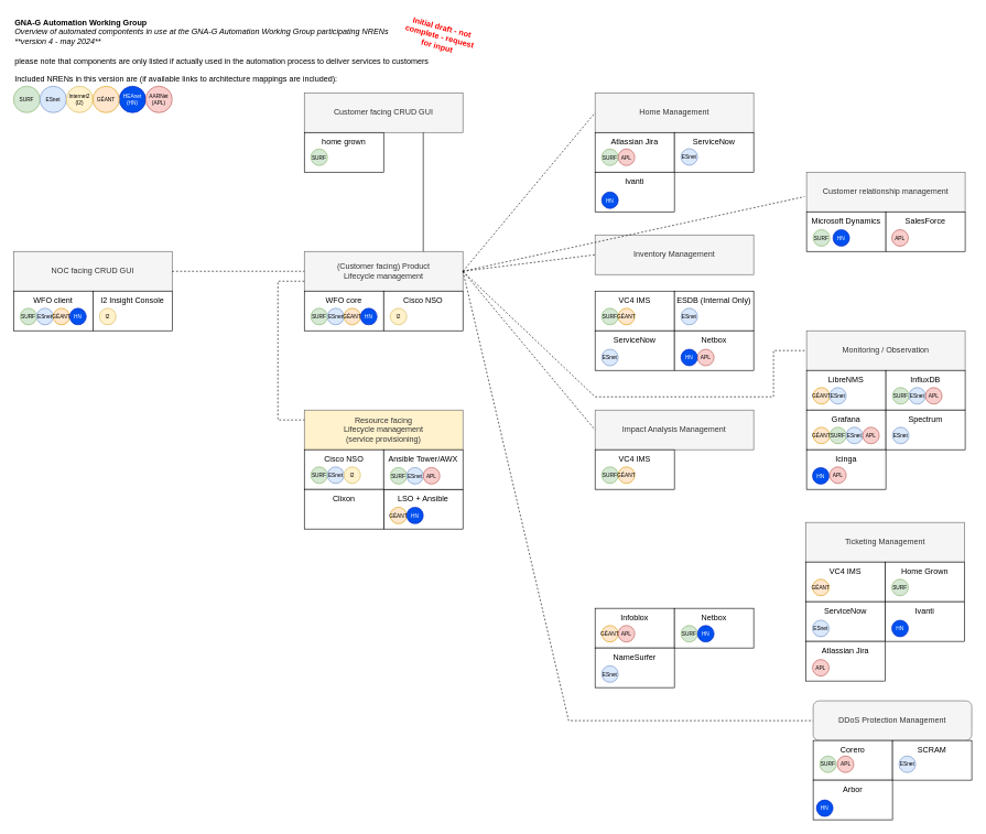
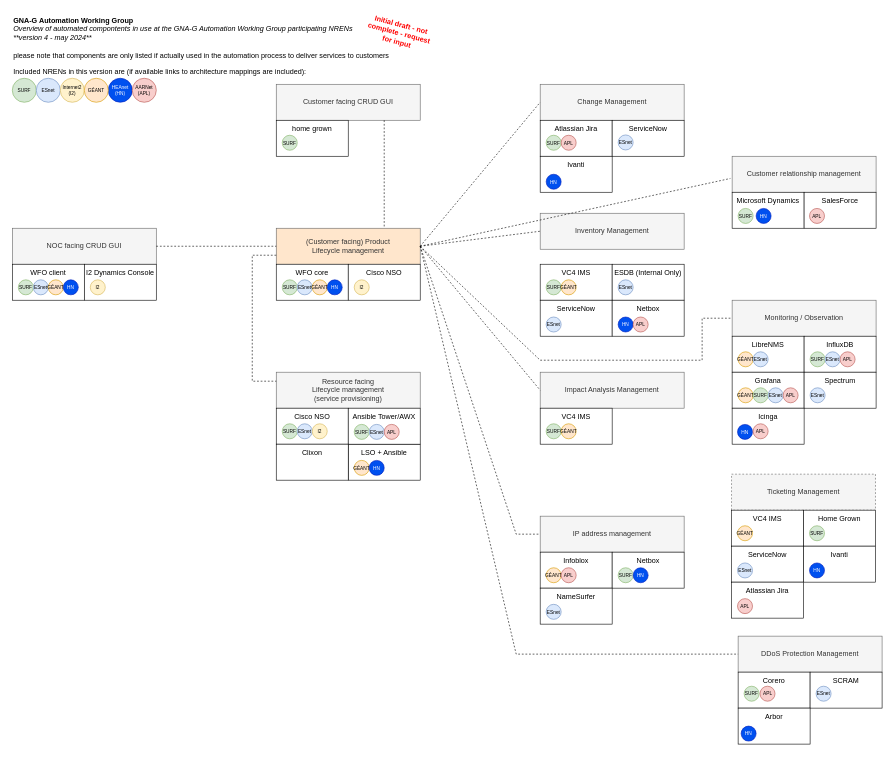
- <mxCell id="16" value="Home Management" style="rounded=0;whiteSpace=wrap;html=1;fillColor=#f5f5f5;fontColor=#333333;strokeColor=#666666;" parent="1" vertex="1"><mxGeometry x="900" width="240" height="60" as="geometry" y="140" /></mxCell>
+ <mxCell id="16" value="Change Management" style="rounded=0;whiteSpace=wrap;html=1;fillColor=#f5f5f5;fontColor=#333333;strokeColor=#666666;" parent="1" vertex="1"><mxGeometry x="900" width="240" height="60" as="geometry" y="140" /></mxCell>
- <mxCell id="31" value="" style="endArrow=none;dashed=0;html=1;strokeWidth=1;rounded=0;exitX=0.75;exitY=1;exitDx=0;exitDy=0;entryX=0.75;entryY=0;entryDx=0;entryDy=0;" parent="1" source="8" target="3" edge="1"><mxGeometry width="50" height="50" relative="1" as="geometry"><mxPoint x="710" y="420" as="sourcePoint" /><mxPoint x="720" y="260" as="targetPoint" /></mxGeometry></mxCell>
+ <mxCell id="31" value="" style="endArrow=none;dashed=1;html=1;strokeWidth=1;rounded=0;exitX=0.75;exitY=1;exitDx=0;exitDy=0;entryX=0.75;entryY=0;entryDx=0;entryDy=0;" parent="1" source="8" target="3" edge="1"><mxGeometry width="50" height="50" relative="1" as="geometry"><mxPoint x="710" y="420" as="sourcePoint" /><mxPoint x="720" y="260" as="targetPoint" /></mxGeometry></mxCell>
- <mxCell id="3" value="(Customer facing) Product&lt;br style=&quot;border-color: var(--border-color);&quot;&gt;Lifecycle management" style="rounded=0;whiteSpace=wrap;html=1;fillColor=#f5f5f5;fontColor=#333333;strokeColor=#666666;" parent="1" vertex="1"><mxGeometry x="460" y="380" width="240" height="60" as="geometry" /></mxCell>
+ <mxCell id="3" value="(Customer facing) Product&lt;br style=&quot;border-color: var(--border-color);&quot;&gt;Lifecycle management" style="rounded=0;whiteSpace=wrap;html=1;fillColor=#ffe6cc;fontColor=#333333;strokeColor=#666666;" parent="1" vertex="1"><mxGeometry x="460" y="380" width="240" height="60" as="geometry" /></mxCell>
- <mxCell id="50" value="I2 Insight Console" style="rounded=0;whiteSpace=wrap;html=1;verticalAlign=top;" parent="1" vertex="1"><mxGeometry x="140" y="440" width="120" height="60" as="geometry" /></mxCell>
+ <mxCell id="50" value="I2 Dynamics Console" style="rounded=0;whiteSpace=wrap;html=1;verticalAlign=top;" parent="1" vertex="1"><mxGeometry x="140" y="440" width="120" height="60" as="geometry" /></mxCell>
- <mxCell id="4" value="Resource facing&lt;br style=&quot;border-color: var(--border-color);&quot;&gt;Lifecycle management&lt;br&gt;(service provisioning)" style="rounded=0;whiteSpace=wrap;html=1;fillColor=#fff2cc;fontColor=#333333;strokeColor=#666666;" parent="1" vertex="1"><mxGeometry x="460" y="620" width="240" height="60" as="geometry" /></mxCell>
+ <mxCell id="4" value="Resource facing&lt;br style=&quot;border-color: var(--border-color);&quot;&gt;Lifecycle management&lt;br&gt;(service provisioning)" style="rounded=0;whiteSpace=wrap;html=1;fillColor=#f5f5f5;fontColor=#333333;strokeColor=#666666;" parent="1" vertex="1"><mxGeometry x="460" y="620" width="240" height="60" as="geometry" /></mxCell>
+ <mxCell id="82" value="" style="endArrow=none;dashed=1;html=1;strokeWidth=1;rounded=0;entryX=0;entryY=0.5;entryDx=0;entryDy=0;exitX=1;exitY=0.5;exitDx=0;exitDy=0;" parent="1" source="3" target="69" edge="1"><mxGeometry width="50" height="50" relative="1" as="geometry"><mxPoint x="710" y="420" as="sourcePoint" /><mxPoint x="910" y="900" as="targetPoint" /><Array as="points"><mxPoint x="860" y="890" /></Array></mxGeometry></mxCell>
- <mxCell id="77" value="Ticketing Management" style="rounded=0;whiteSpace=wrap;html=1;fillColor=#f5f5f5;fontColor=#333333;strokeColor=#666666;" parent="1" vertex="1"><mxGeometry x="1219" y="790" width="240" height="60" as="geometry" /></mxCell>
+ <mxCell id="77" value="Ticketing Management" style="rounded=0;whiteSpace=wrap;html=1;fillColor=#f5f5f5;fontColor=#333333;strokeColor=#666666;dashed=1;" parent="1" vertex="1"><mxGeometry x="1219" y="790" width="240" height="60" as="geometry" /></mxCell>
+ <mxCell id="69" value="IP address management" style="rounded=0;whiteSpace=wrap;html=1;fillColor=#f5f5f5;fontColor=#333333;strokeColor=#666666;" parent="1" vertex="1"><mxGeometry x="900" y="860" width="240" height="60" as="geometry" /></mxCell>
- <mxCell id="67" value="DDoS Protection Management" style="whiteSpace=wrap;html=1;fillColor=#f5f5f5;fontColor=#333333;strokeColor=#666666;rounded=1;" parent="1" vertex="1"><mxGeometry x="1230" y="1060" width="240" height="60" as="geometry" /></mxCell>
+ <mxCell id="67" value="DDoS Protection Management" style="rounded=0;whiteSpace=wrap;html=1;fillColor=#f5f5f5;fontColor=#333333;strokeColor=#666666;" parent="1" vertex="1"><mxGeometry x="1230" y="1060" width="240" height="60" as="geometry" /></mxCell>
